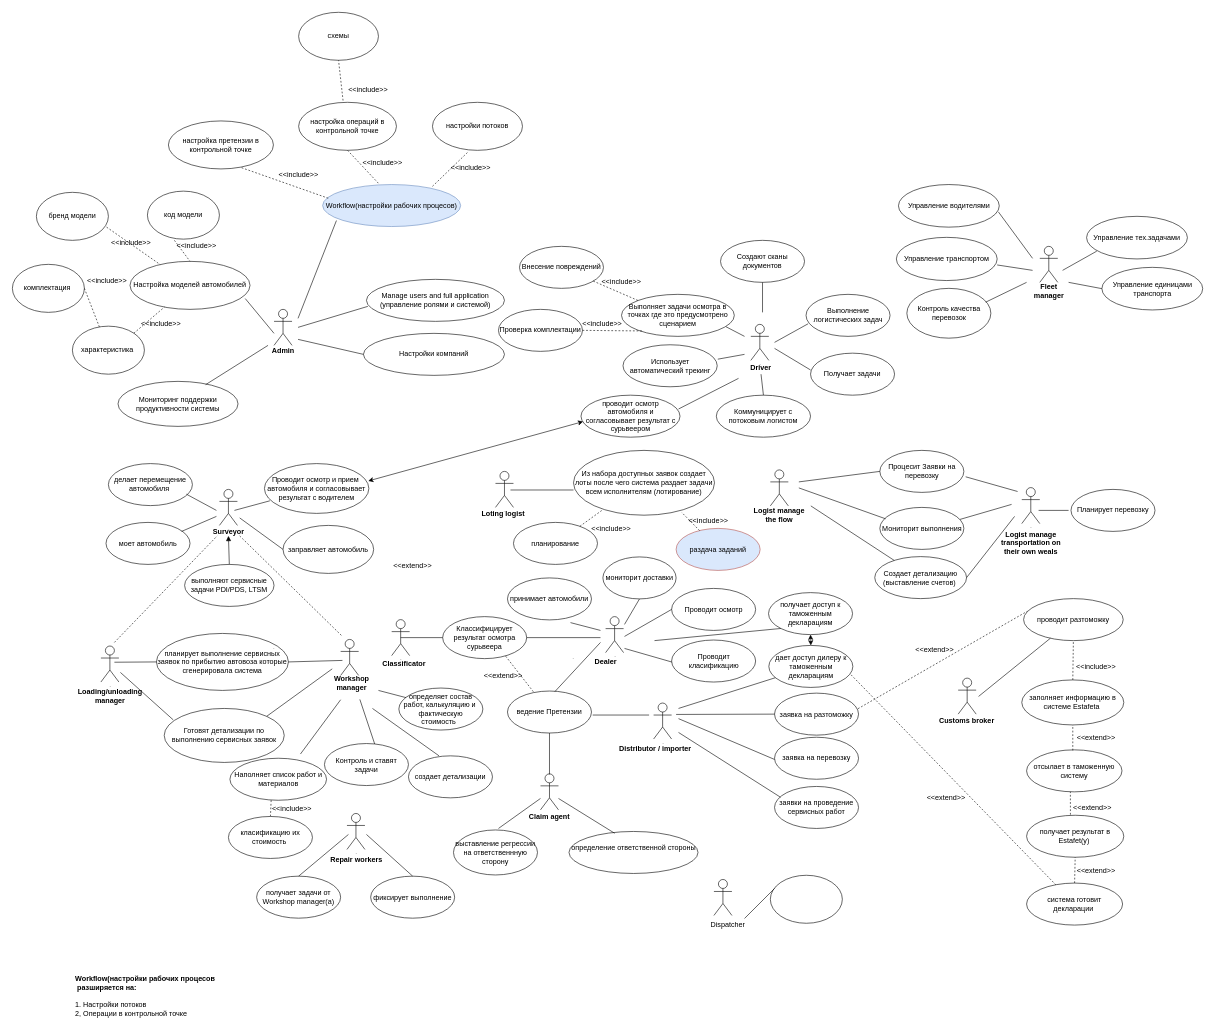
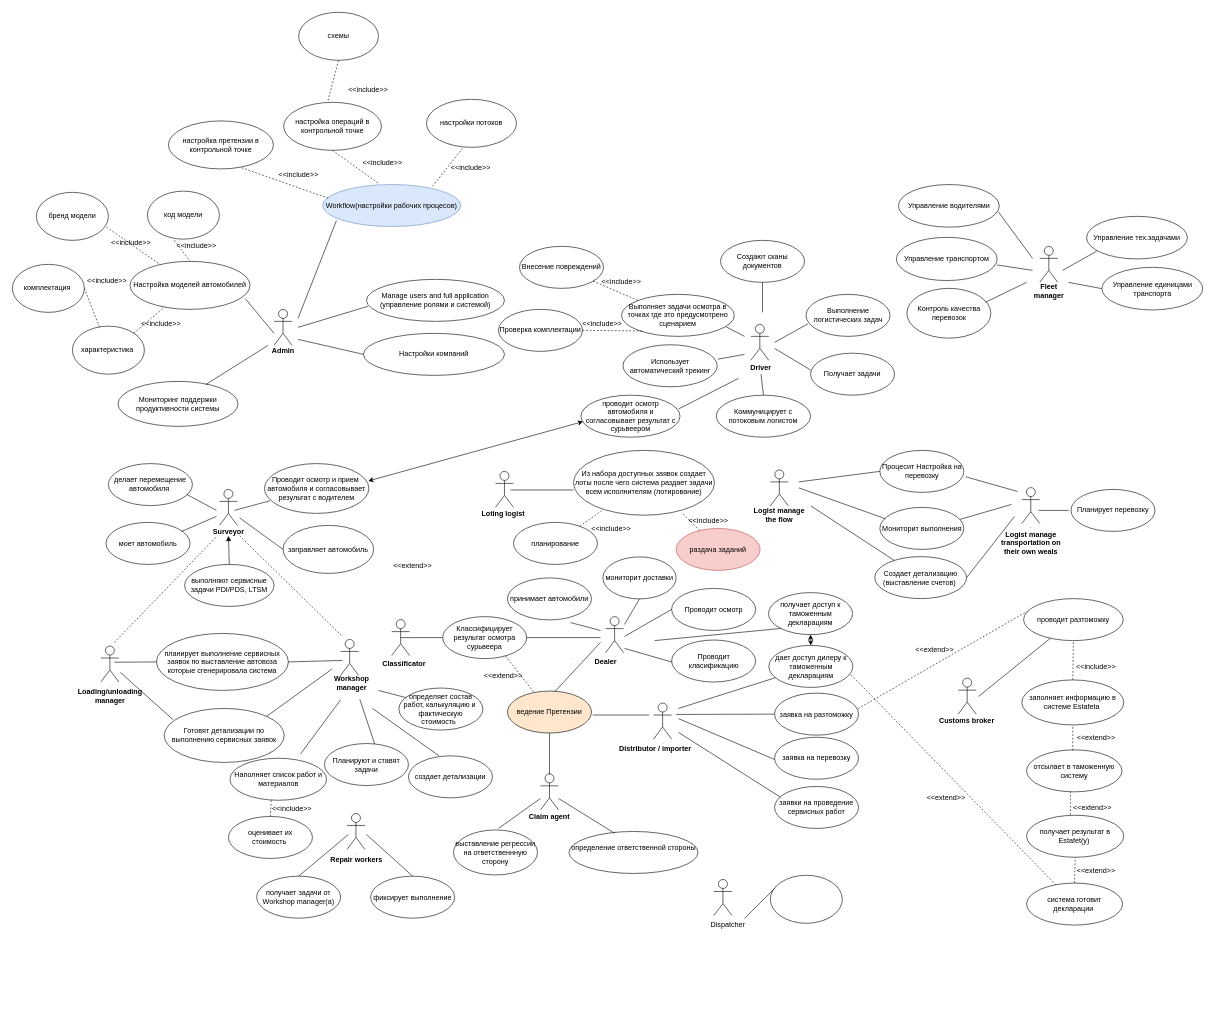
- <mxCell id="184" value="настройка операций в контрольной точке" style="ellipse;whiteSpace=wrap;html=1;fontSize=12;fontColor=#000000;" vertex="1" parent="1"><mxGeometry x="497" y="170" width="163" height="80" as="geometry" /></mxCell>
+ <mxCell id="184" value="настройка операций в контрольной точке" style="ellipse;whiteSpace=wrap;html=1;fontSize=12;fontColor=#000000;" vertex="1" parent="1"><mxGeometry x="472" y="170" width="163" height="80" as="geometry" /></mxCell>
- <mxCell id="186" value="&lt;span&gt;настройки потоков&lt;/span&gt;" style="ellipse;whiteSpace=wrap;html=1;fontSize=12;fontColor=#000000;" vertex="1" parent="1"><mxGeometry x="720" y="170" width="150" height="80" as="geometry" /></mxCell>
+ <mxCell id="186" value="&lt;span&gt;настройки потоков&lt;/span&gt;" style="ellipse;whiteSpace=wrap;html=1;fontSize=12;fontColor=#000000;" vertex="1" parent="1"><mxGeometry x="710" y="165" width="150" height="80" as="geometry" /></mxCell>
- <mxCell id="28" value="Процесит Заявки на перевозку" style="ellipse;whiteSpace=wrap;html=1;fontSize=12;" parent="1" vertex="1"><mxGeometry x="1465.5" y="750" width="140" height="70" as="geometry" /></mxCell>
+ <mxCell id="28" value="Процесит Настройка на перевозку" style="ellipse;whiteSpace=wrap;html=1;fontSize=12;" parent="1" vertex="1"><mxGeometry x="1465.5" y="750" width="140" height="70" as="geometry" /></mxCell>
- <mxCell id="41" value="раздача заданий" style="ellipse;whiteSpace=wrap;html=1;fontSize=12;fillColor=#dae8fc;strokeColor=#b85450;" parent="1" vertex="1"><mxGeometry x="1126" y="880" width="140" height="70" as="geometry" /></mxCell>
+ <mxCell id="41" value="раздача заданий" style="ellipse;whiteSpace=wrap;html=1;fontSize=12;fillColor=#f8cecc;strokeColor=#b85450;" parent="1" vertex="1"><mxGeometry x="1126" y="880" width="140" height="70" as="geometry" /></mxCell>
- <mxCell id="83" value="планирует выполнение сервисных заявок по прибытию автовоза которые сгенерировала система" style="ellipse;whiteSpace=wrap;html=1;fontSize=12;fontColor=#000000;" parent="1" vertex="1"><mxGeometry x="260" y="1055" width="220" height="95" as="geometry" /></mxCell>
+ <mxCell id="83" value="планирует выполнение сервисных заявок по выставление автовоза которые сгенерировала система" style="ellipse;whiteSpace=wrap;html=1;fontSize=12;fontColor=#000000;" parent="1" vertex="1"><mxGeometry x="260" y="1055" width="220" height="95" as="geometry" /></mxCell>
- <mxCell id="97" value="ведение Претензии" style="ellipse;whiteSpace=wrap;html=1;fontSize=12;fontColor=#000000;" parent="1" vertex="1"><mxGeometry x="845" y="1151" width="140" height="70" as="geometry" /></mxCell>
+ <mxCell id="97" value="ведение Претензии" style="ellipse;whiteSpace=wrap;html=1;fontSize=12;fontColor=#000000;fillColor=#ffe6cc;" parent="1" vertex="1"><mxGeometry x="845" y="1151" width="140" height="70" as="geometry" /></mxCell>
- <mxCell id="155" value="Контроль и ставят задачи" style="ellipse;whiteSpace=wrap;html=1;fontSize=12;fontColor=none;" parent="1" vertex="1"><mxGeometry x="540" y="1238.5" width="140" height="70" as="geometry" /></mxCell>
+ <mxCell id="155" value="Планируют и ставят задачи" style="ellipse;whiteSpace=wrap;html=1;fontSize=12;fontColor=none;" parent="1" vertex="1"><mxGeometry x="540" y="1238.5" width="140" height="70" as="geometry" /></mxCell>
- <mxCell id="153" value="класификацию их стоимость&amp;nbsp;" style="ellipse;whiteSpace=wrap;html=1;fontSize=12;fontColor=none;" parent="1" vertex="1"><mxGeometry x="380" y="1360" width="140" height="70" as="geometry" /></mxCell>
+ <mxCell id="153" value="оценивает их стоимость&amp;nbsp;" style="ellipse;whiteSpace=wrap;html=1;fontSize=12;fontColor=none;" parent="1" vertex="1"><mxGeometry x="380" y="1360" width="140" height="70" as="geometry" /></mxCell>
- <mxCell id="183" value="&lt;span&gt;&lt;b&gt;Workflow(настройки рабочих процесов&lt;br&gt;&amp;nbsp;разширяется на:&lt;/b&gt;&lt;br&gt;&lt;br&gt;1. Настройки потоков&lt;br&gt;2, Операции в контрольной точке&amp;nbsp;&lt;br&gt;&lt;/span&gt;" style="text;html=1;resizable=0;points=[];autosize=1;align=left;verticalAlign=top;spacingTop=-4;fontSize=12;fontColor=#000000;" vertex="1" parent="1"><mxGeometry x="123" y="1621" width="250" height="70" as="geometry" /></mxCell>
